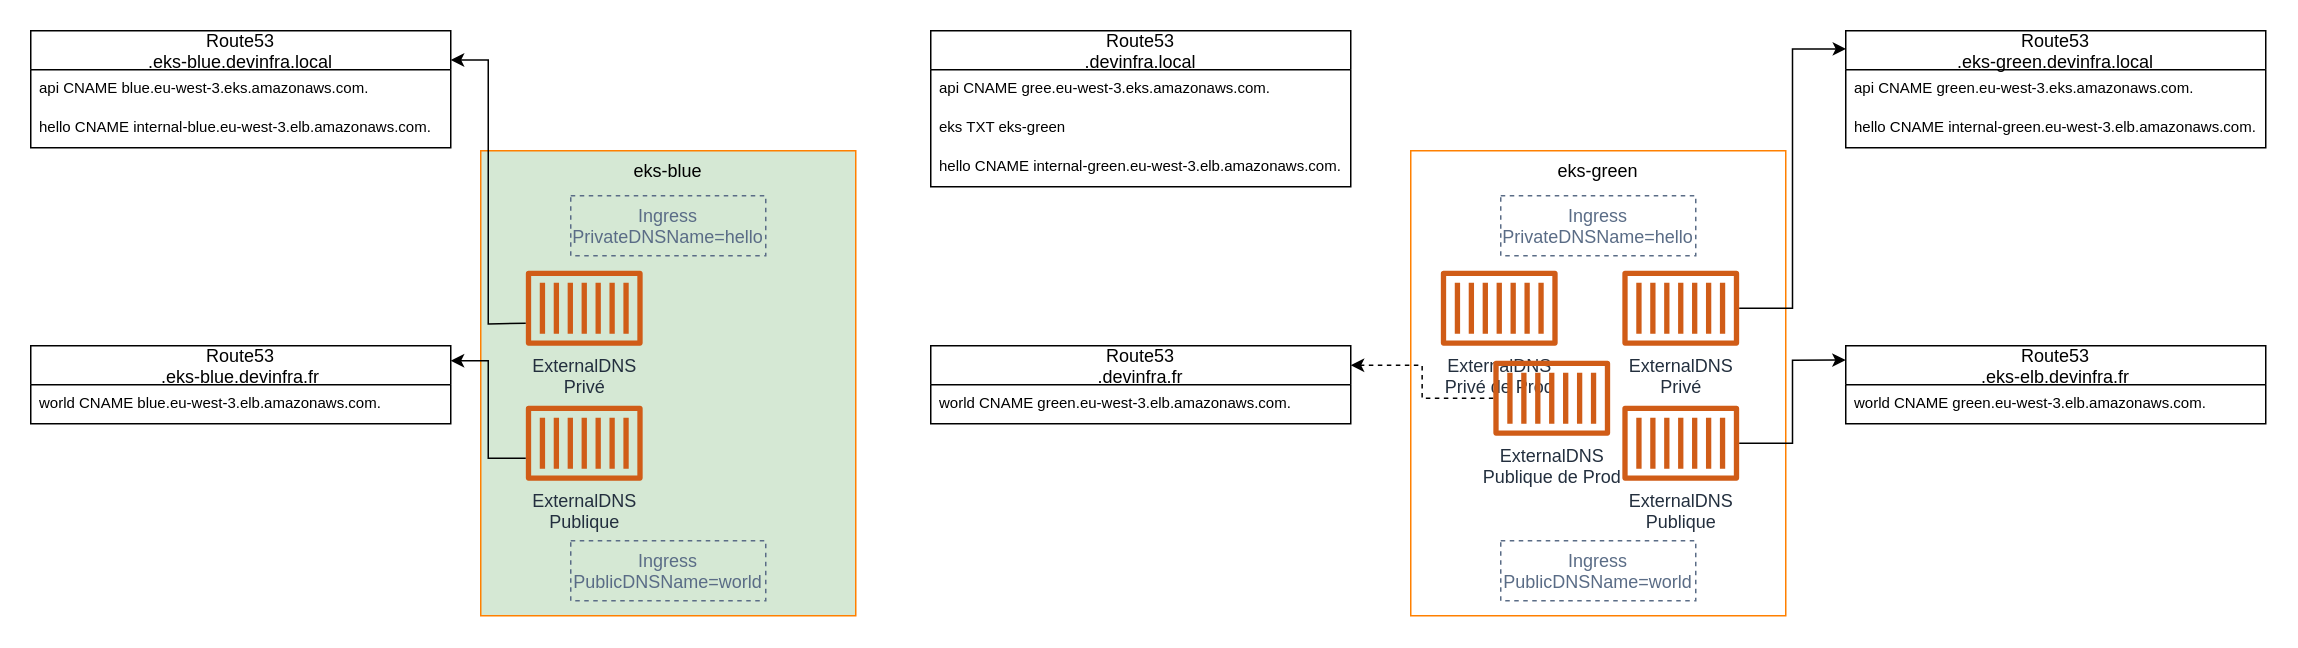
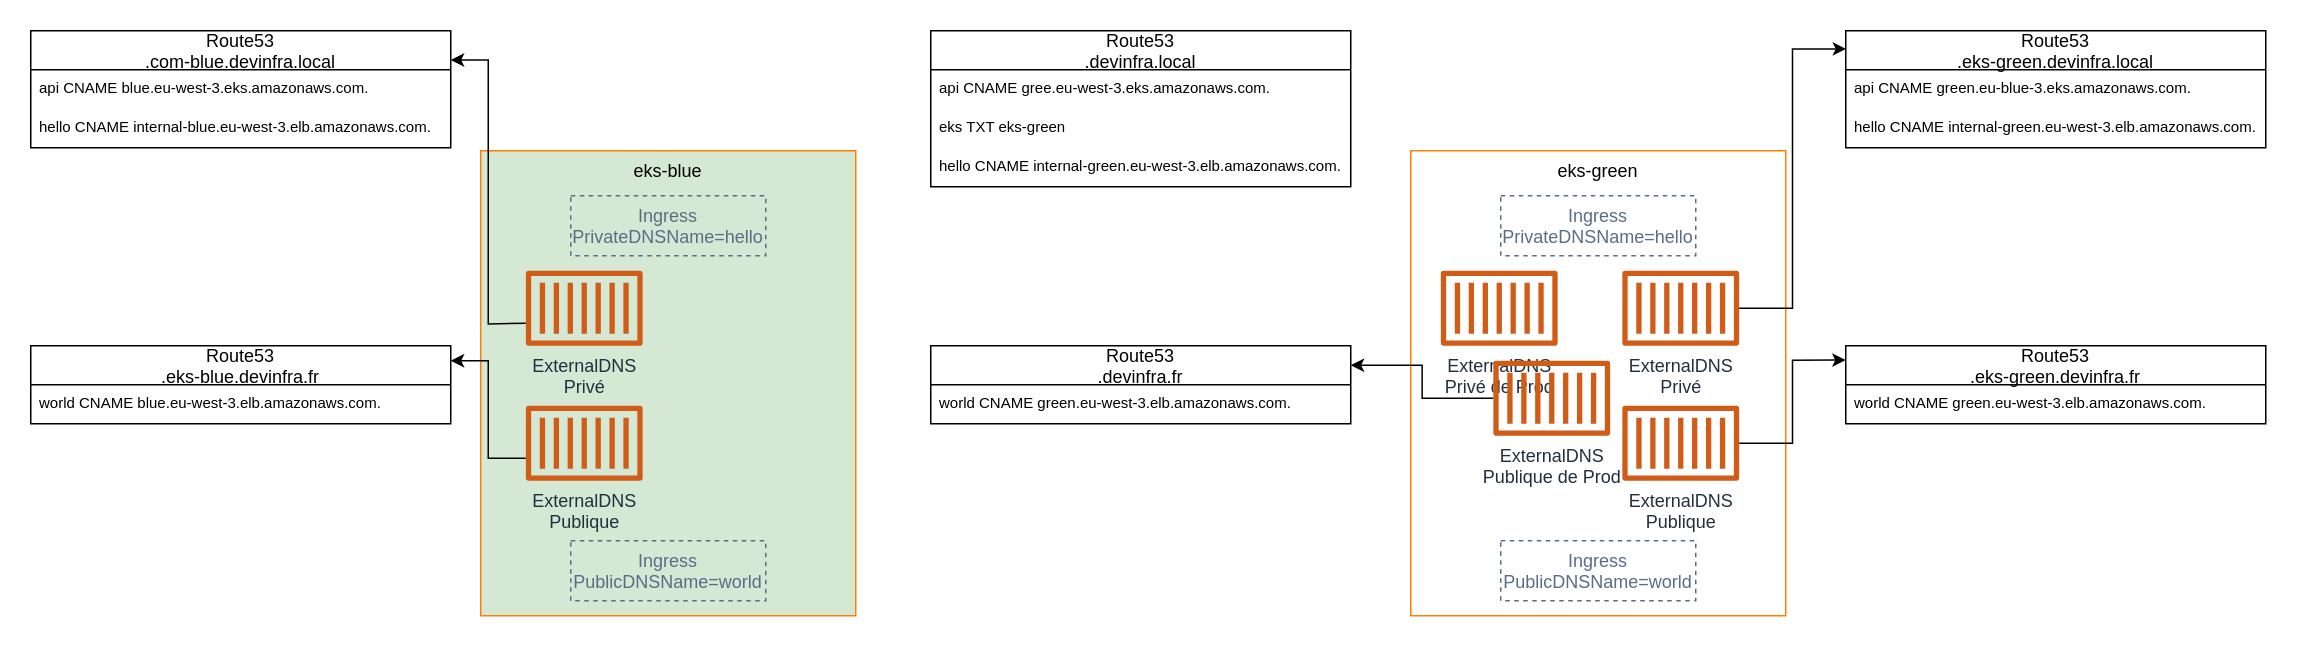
- <mxCell id="14" value="Route53&#10;.eks-blue.devinfra.local" style="swimlane;fontStyle=0;childLayout=stackLayout;horizontal=1;startSize=26;fillColor=none;horizontalStack=0;resizeParent=1;resizeParentMax=0;resizeLast=0;collapsible=1;marginBottom=0;" parent="1" vertex="1"><mxGeometry x="20" y="20" width="280" height="78" as="geometry" /></mxCell>
+ <mxCell id="14" value="Route53&#10;.com-blue.devinfra.local" style="swimlane;fontStyle=0;childLayout=stackLayout;horizontal=1;startSize=26;fillColor=none;horizontalStack=0;resizeParent=1;resizeParentMax=0;resizeLast=0;collapsible=1;marginBottom=0;" parent="1" vertex="1"><mxGeometry x="20" y="20" width="280" height="78" as="geometry" /></mxCell>
- <mxCell id="22" value="api CNAME green.eu-west-3.eks.amazonaws.com." style="text;strokeColor=none;fillColor=none;align=left;verticalAlign=top;spacingLeft=4;spacingRight=4;overflow=hidden;rotatable=0;points=[[0,0.5],[1,0.5]];portConstraint=eastwest;fontSize=10;" parent="21" vertex="1"><mxGeometry y="26" width="280" height="26" as="geometry" /></mxCell>
+ <mxCell id="22" value="api CNAME green.eu-blue-3.eks.amazonaws.com." style="text;strokeColor=none;fillColor=none;align=left;verticalAlign=top;spacingLeft=4;spacingRight=4;overflow=hidden;rotatable=0;points=[[0,0.5],[1,0.5]];portConstraint=eastwest;fontSize=10;" parent="21" vertex="1"><mxGeometry y="26" width="280" height="26" as="geometry" /></mxCell>
- <mxCell id="24" value="Route53&#10;.eks-elb.devinfra.fr" style="swimlane;fontStyle=0;childLayout=stackLayout;horizontal=1;startSize=26;fillColor=none;horizontalStack=0;resizeParent=1;resizeParentMax=0;resizeLast=0;collapsible=1;marginBottom=0;" parent="1" vertex="1"><mxGeometry x="1230" y="230" width="280" height="52" as="geometry" /></mxCell>
+ <mxCell id="24" value="Route53&#10;.eks-green.devinfra.fr" style="swimlane;fontStyle=0;childLayout=stackLayout;horizontal=1;startSize=26;fillColor=none;horizontalStack=0;resizeParent=1;resizeParentMax=0;resizeLast=0;collapsible=1;marginBottom=0;" parent="1" vertex="1"><mxGeometry x="1230" y="230" width="280" height="52" as="geometry" /></mxCell>
- <mxCell id="33" style="edgeStyle=orthogonalEdgeStyle;rounded=0;orthogonalLoop=1;jettySize=auto;html=1;entryX=1;entryY=0.25;entryDx=0;entryDy=0;fontSize=10;dashed=1;" parent="1" source="34" target="30" edge="1"><mxGeometry relative="1" as="geometry" /></mxCell>
+ <mxCell id="33" style="edgeStyle=orthogonalEdgeStyle;rounded=0;orthogonalLoop=1;jettySize=auto;html=1;entryX=1;entryY=0.25;entryDx=0;entryDy=0;fontSize=10;" parent="1" source="34" target="30" edge="1"><mxGeometry relative="1" as="geometry" /></mxCell>
